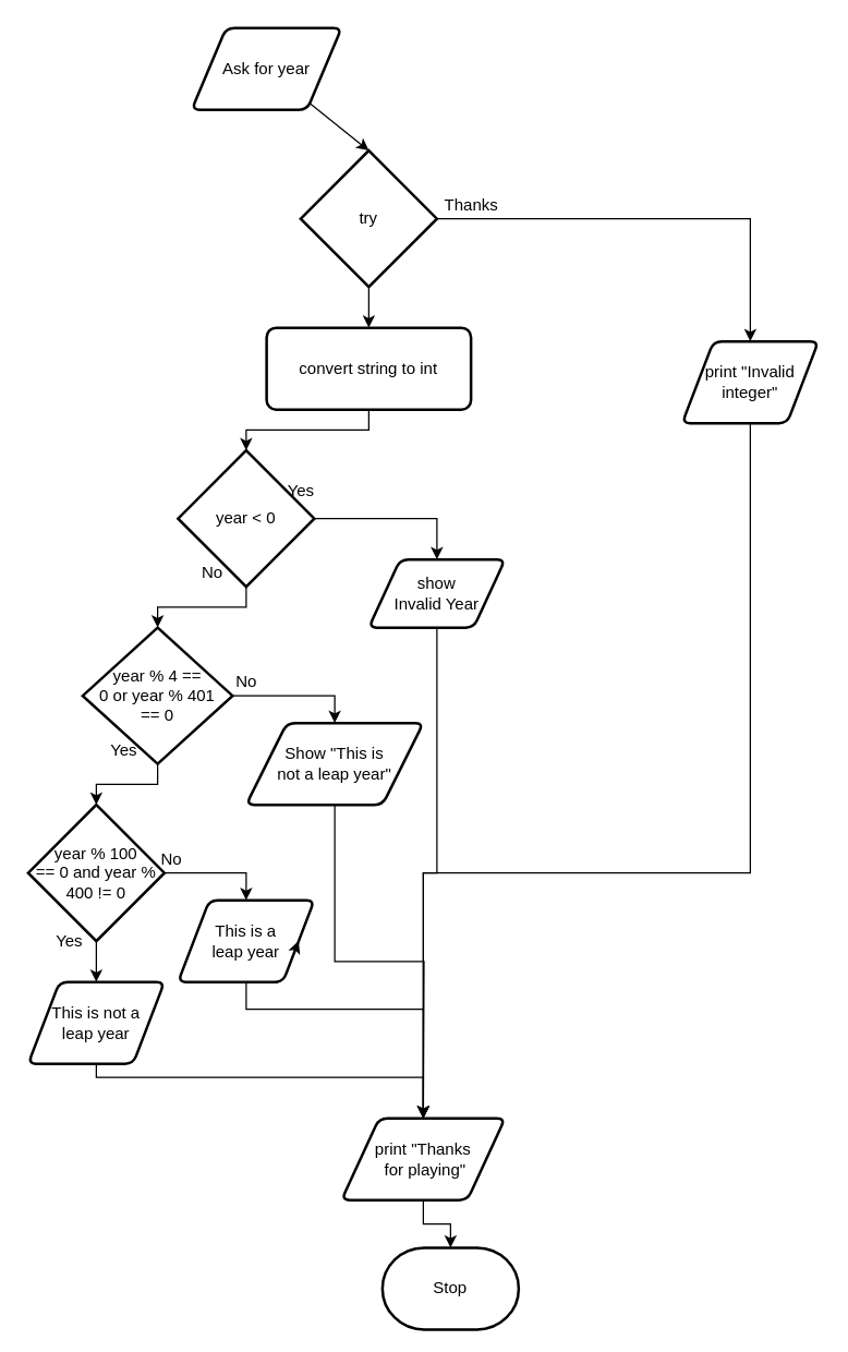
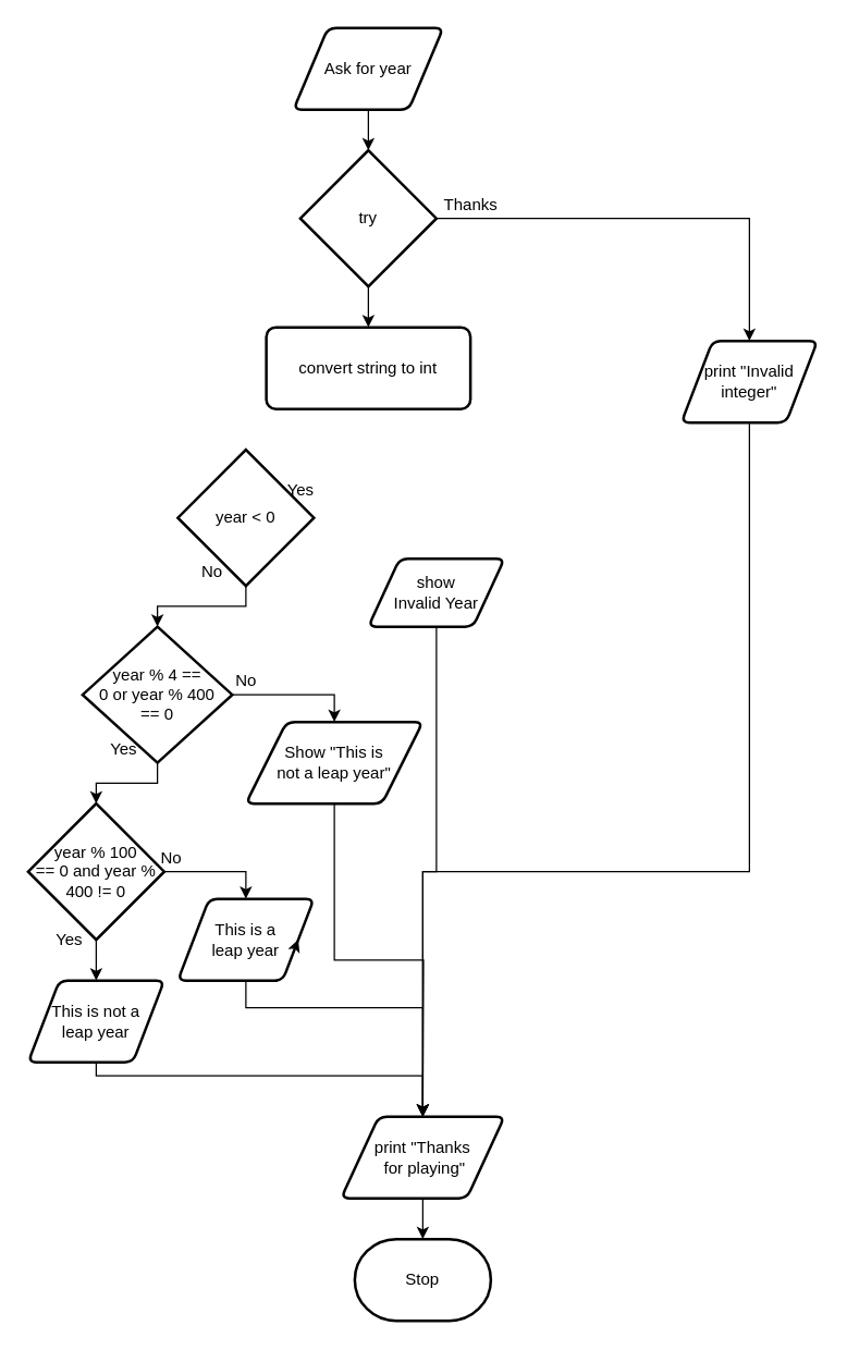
- <mxCell id="4" value="Ask for year" style="shape=parallelogram;html=1;strokeWidth=2;perimeter=parallelogramPerimeter;whiteSpace=wrap;rounded=1;arcSize=12;size=0.23;" parent="1" vertex="1"><mxGeometry x="140" y="20" width="110" height="60" as="geometry" /></mxCell>
+ <mxCell id="4" value="Ask for year" style="shape=parallelogram;html=1;strokeWidth=2;perimeter=parallelogramPerimeter;whiteSpace=wrap;rounded=1;arcSize=12;size=0.23;" parent="1" vertex="1"><mxGeometry x="215" y="20" width="110" height="60" as="geometry" /></mxCell>
- <mxCell id="8" style="edgeStyle=orthogonalEdgeStyle;rounded=0;html=1;entryX=0.5;entryY=0;entryDx=0;entryDy=0;entryPerimeter=0;" parent="1" source="9" target="18" edge="1"><mxGeometry relative="1" as="geometry"><mxPoint x="200" y="355" as="targetPoint" /></mxGeometry></mxCell>
- <mxCell id="17" style="edgeStyle=orthogonalEdgeStyle;rounded=0;html=1;" edge="1" parent="1" source="18" target="32"><mxGeometry relative="1" as="geometry"><mxPoint x="390" y="470" as="targetPoint" /><Array as="points"><mxPoint x="320" y="380" /></Array></mxGeometry></mxCell>
- <mxCell id="21" value="year % 4 == &lt;br&gt;0 or year % 401 &lt;br&gt;== 0" style="strokeWidth=2;html=1;shape=mxgraph.flowchart.decision;whiteSpace=wrap;" vertex="1" parent="1"><mxGeometry x="60" y="460" width="110" height="100" as="geometry" /></mxCell>
+ <mxCell id="21" value="year % 4 == &lt;br&gt;0 or year % 400 &lt;br&gt;== 0" style="strokeWidth=2;html=1;shape=mxgraph.flowchart.decision;whiteSpace=wrap;" vertex="1" parent="1"><mxGeometry x="60" y="460" width="110" height="100" as="geometry" /></mxCell>
- <mxCell id="2" value="Stop" style="strokeWidth=2;html=1;shape=mxgraph.flowchart.terminator;whiteSpace=wrap;" parent="1" vertex="1"><mxGeometry x="280" y="915" width="100" height="60" as="geometry" /></mxCell>
+ <mxCell id="2" value="Stop" style="strokeWidth=2;html=1;shape=mxgraph.flowchart.terminator;whiteSpace=wrap;" parent="1" vertex="1"><mxGeometry x="260" y="910" width="100" height="60" as="geometry" /></mxCell>
